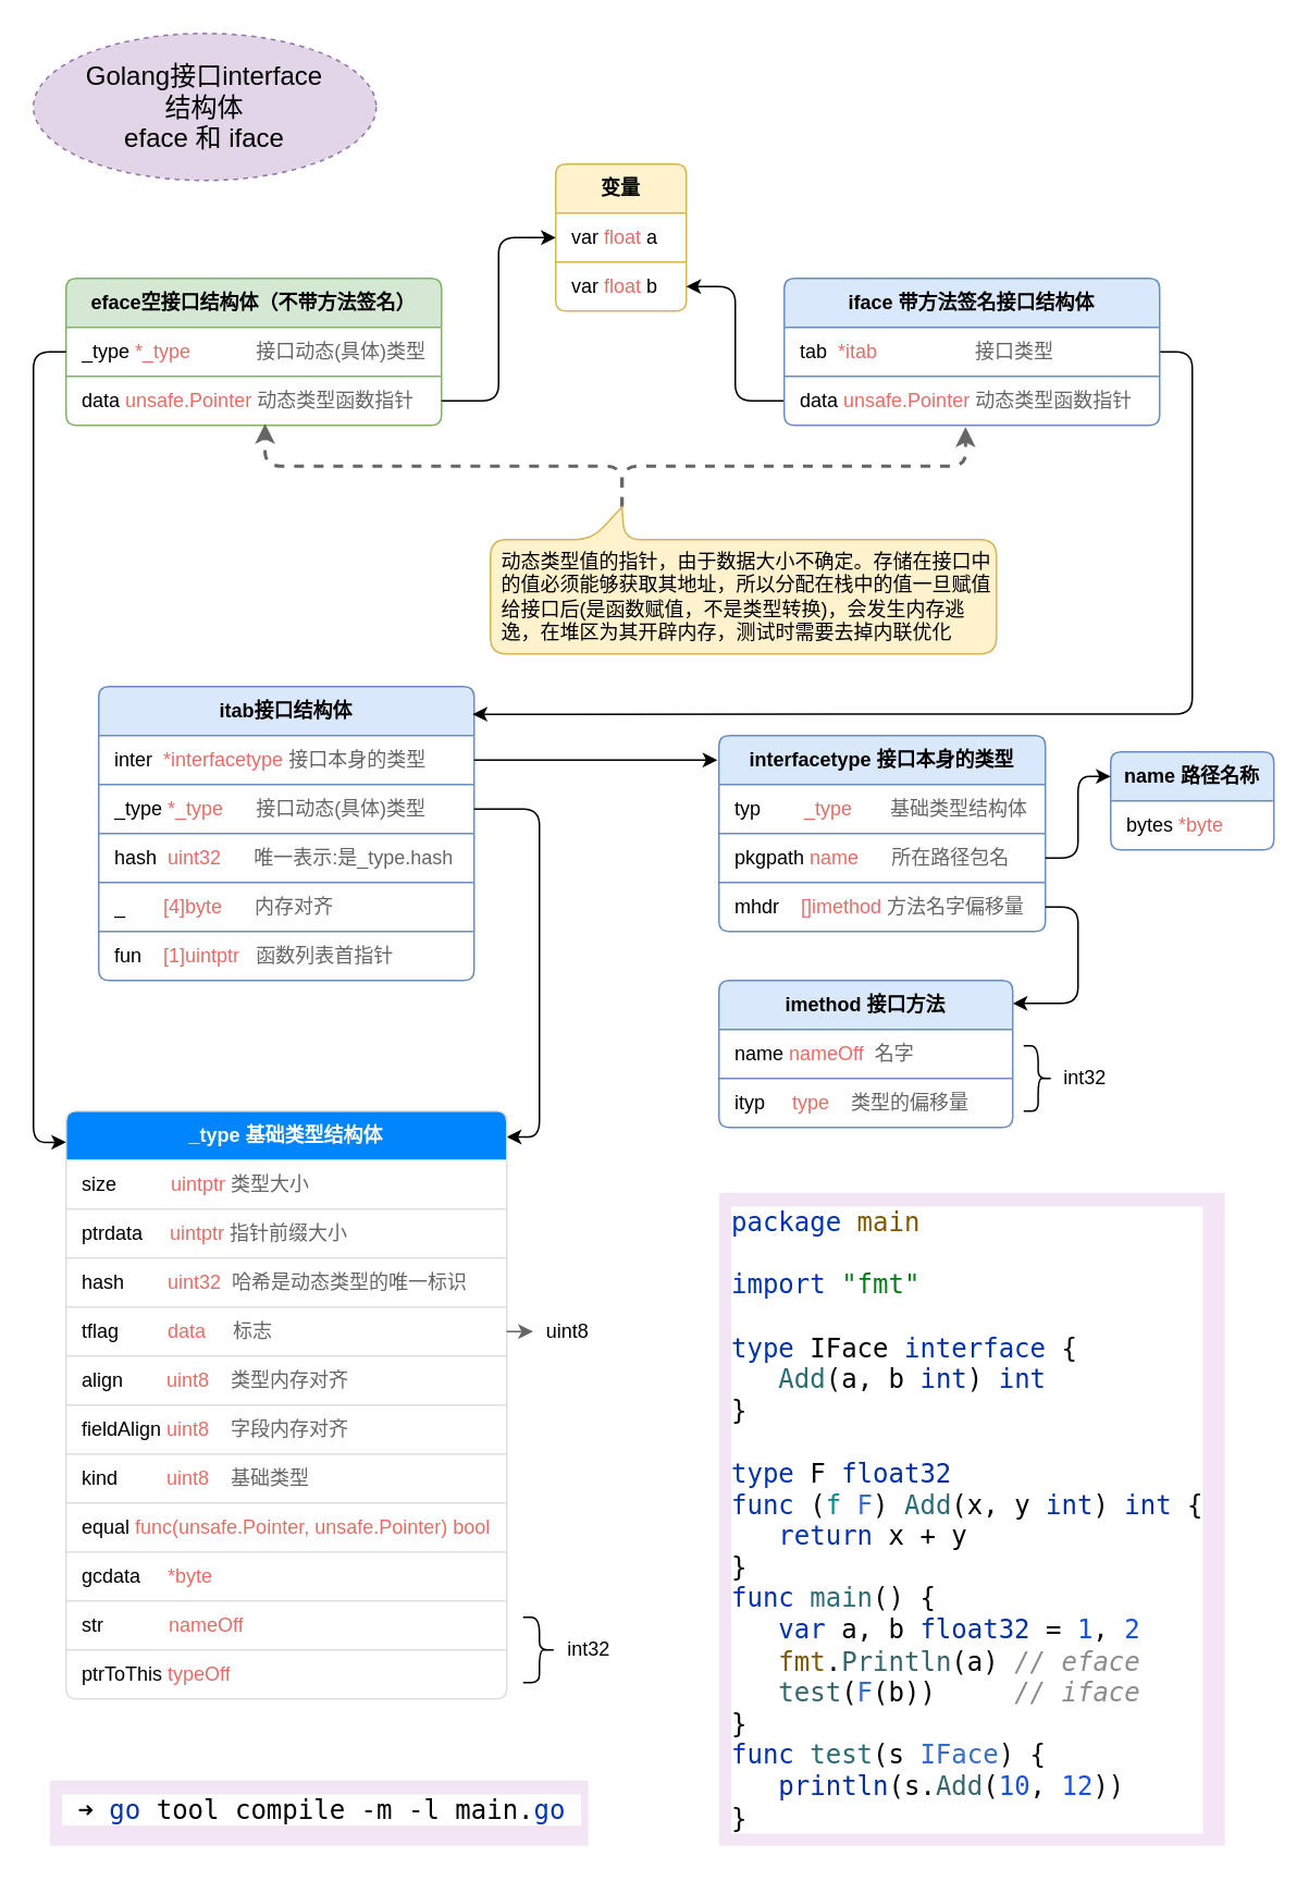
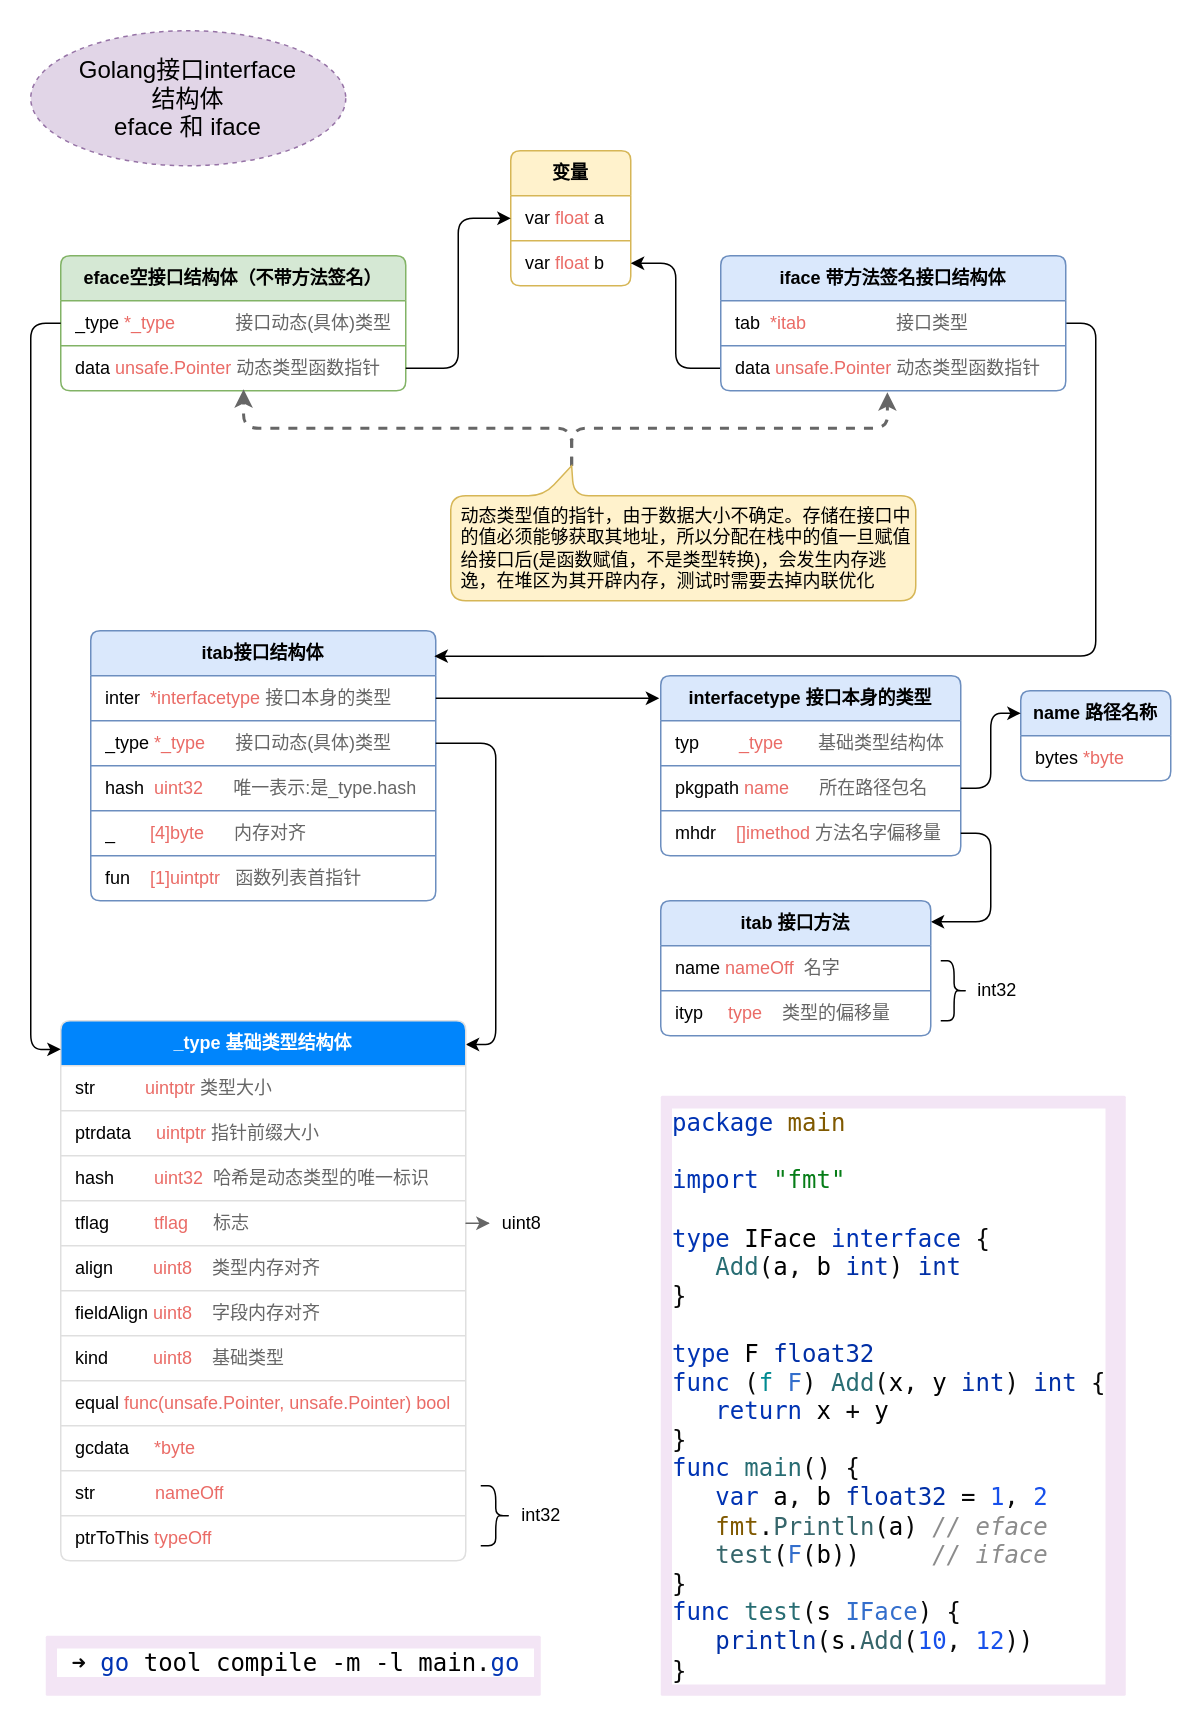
- <mxCell id="79" value="imethod 接口方法" style="shape=table;html=1;whiteSpace=wrap;startSize=30;container=1;collapsible=0;childLayout=tableLayout;rounded=1;shadow=0;arcSize=7;labelBackgroundColor=none;fillColor=#dae8fc;swimlaneFillColor=#ffffff;align=center;fontStyle=1;strokeColor=#6c8ebf;fixedRows=1;rotatable=0;spacing=0;" parent="78" vertex="1"><mxGeometry width="180" height="90" as="geometry" /></mxCell>
+ <mxCell id="79" value="itab 接口方法" style="shape=table;html=1;whiteSpace=wrap;startSize=30;container=1;collapsible=0;childLayout=tableLayout;rounded=1;shadow=0;arcSize=7;labelBackgroundColor=none;fillColor=#dae8fc;swimlaneFillColor=#ffffff;align=center;fontStyle=1;strokeColor=#6c8ebf;fixedRows=1;rotatable=0;spacing=0;" parent="78" vertex="1"><mxGeometry width="180" height="90" as="geometry" /></mxCell>
- <mxCell id="38" value="size&amp;nbsp; &amp;nbsp; &amp;nbsp; &amp;nbsp; &amp;nbsp; &lt;font color=&quot;#ea6b66&quot;&gt;uintptr&lt;/font&gt; &lt;font color=&quot;#666666&quot;&gt;类型大小&lt;/font&gt;" style="shape=partialRectangle;html=1;whiteSpace=wrap;connectable=0;fillColor=none;top=0;left=0;bottom=0;right=0;overflow=hidden;strokeColor=none;labelBackgroundColor=none;labelBorderColor=none;align=left;spacingLeft=10;spacingRight=5;spacing=0;" parent="37" vertex="1"><mxGeometry width="270" height="30" as="geometry" /></mxCell>
+ <mxCell id="38" value="str&amp;nbsp; &amp;nbsp; &amp;nbsp; &amp;nbsp; &amp;nbsp; &lt;font color=&quot;#ea6b66&quot;&gt;uintptr&lt;/font&gt; &lt;font color=&quot;#666666&quot;&gt;类型大小&lt;/font&gt;" style="shape=partialRectangle;html=1;whiteSpace=wrap;connectable=0;fillColor=none;top=0;left=0;bottom=0;right=0;overflow=hidden;strokeColor=none;labelBackgroundColor=none;labelBorderColor=none;align=left;spacingLeft=10;spacingRight=5;spacing=0;" parent="37" vertex="1"><mxGeometry width="270" height="30" as="geometry" /></mxCell>
- <mxCell id="44" value="tflag&amp;nbsp; &amp;nbsp; &amp;nbsp; &amp;nbsp; &amp;nbsp;&lt;font color=&quot;#ea6b66&quot;&gt;data&lt;/font&gt;&amp;nbsp; &amp;nbsp; &amp;nbsp;&lt;font color=&quot;#666666&quot;&gt;标志&lt;/font&gt;" style="shape=partialRectangle;html=1;whiteSpace=wrap;connectable=0;fillColor=none;top=0;left=0;bottom=0;right=0;overflow=hidden;align=left;spacing=0;spacingLeft=10;spacingRight=5;" parent="43" vertex="1"><mxGeometry width="270" height="30" as="geometry" /></mxCell>
+ <mxCell id="44" value="tflag&amp;nbsp; &amp;nbsp; &amp;nbsp; &amp;nbsp; &amp;nbsp;&lt;font color=&quot;#ea6b66&quot;&gt;tflag&lt;/font&gt;&amp;nbsp; &amp;nbsp; &amp;nbsp;&lt;font color=&quot;#666666&quot;&gt;标志&lt;/font&gt;" style="shape=partialRectangle;html=1;whiteSpace=wrap;connectable=0;fillColor=none;top=0;left=0;bottom=0;right=0;overflow=hidden;align=left;spacing=0;spacingLeft=10;spacingRight=5;" parent="43" vertex="1"><mxGeometry width="270" height="30" as="geometry" /></mxCell>
